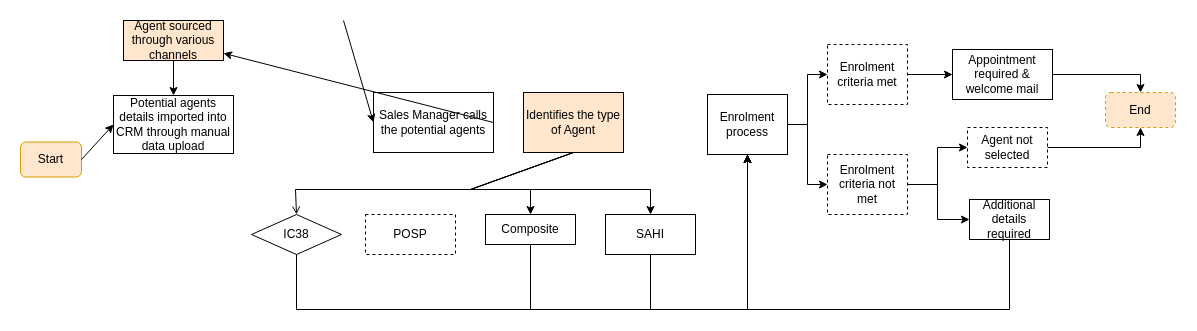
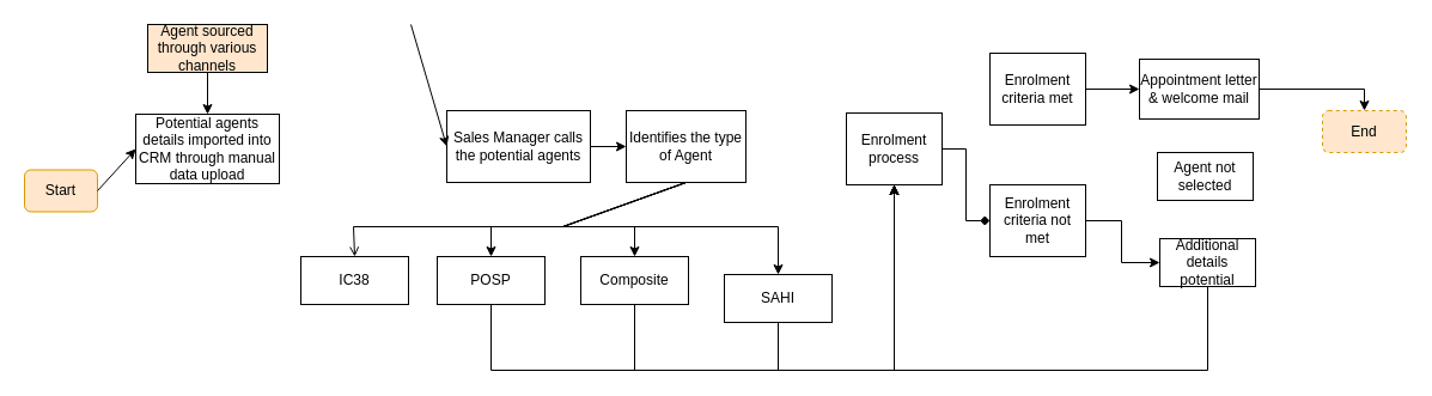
- <mxCell id="14" value="Enrolment criteria met" style="rounded=0;whiteSpace=wrap;html=1;dashed=1;" parent="1" vertex="1"><mxGeometry x="827" y="44" width="80" height="60" as="geometry" /></mxCell>
+ <mxCell id="14" value="Enrolment criteria met" style="rounded=0;whiteSpace=wrap;html=1;" parent="1" vertex="1"><mxGeometry x="827" y="44" width="80" height="60" as="geometry" /></mxCell>
- <mxCell id="16" value="Appointment required &amp;amp; welcome mail" style="rounded=0;whiteSpace=wrap;html=1;" parent="1" vertex="1"><mxGeometry x="952" y="49" width="100" height="50" as="geometry" /></mxCell>
+ <mxCell id="16" value="Appointment letter &amp;amp; welcome mail" style="rounded=0;whiteSpace=wrap;html=1;" parent="1" vertex="1"><mxGeometry x="952" y="49" width="100" height="50" as="geometry" /></mxCell>
- <mxCell id="8" value="" style="endArrow=classic;html=1;rounded=0;exitX=1;exitY=0.5;exitDx=0;exitDy=0;" parent="1" source="5" target="4" edge="1"><mxGeometry width="50" height="50" relative="1" as="geometry"><mxPoint x="240" y="194" as="sourcePoint" /><mxPoint x="290" y="144" as="targetPoint" /></mxGeometry></mxCell>
+ <mxCell id="8" value="" style="endArrow=classic;html=1;rounded=0;exitX=1;exitY=0.5;exitDx=0;exitDy=0;entryX=0;entryY=0.5;entryDx=0;entryDy=0;" parent="1" source="5" target="7" edge="1"><mxGeometry width="50" height="50" relative="1" as="geometry"><mxPoint x="240" y="194" as="sourcePoint" /><mxPoint x="290" y="144" as="targetPoint" /></mxGeometry></mxCell>
- <mxCell id="19" value="" style="endArrow=classic;html=1;rounded=0;exitX=1;exitY=0.5;exitDx=0;exitDy=0;entryX=0;entryY=0.5;entryDx=0;entryDy=0;" parent="1" source="13" target="14" edge="1"><mxGeometry width="50" height="50" relative="1" as="geometry"><mxPoint x="657" y="154" as="sourcePoint" /><mxPoint x="707" y="104" as="targetPoint" /><Array as="points"><mxPoint x="807" y="124" /><mxPoint x="807" y="74" /></Array></mxGeometry></mxCell>
- <mxCell id="7" value="Identifies the type of Agent" style="rounded=0;whiteSpace=wrap;html=1;fillColor=#ffe6cc;" parent="1" vertex="1"><mxGeometry x="523" y="92" width="100" height="60" as="geometry" /></mxCell>
+ <mxCell id="7" value="Identifies the type of Agent" style="rounded=0;whiteSpace=wrap;html=1;" parent="1" vertex="1"><mxGeometry x="523" y="92" width="100" height="60" as="geometry" /></mxCell>
- <mxCell id="17" value="Agent not selected" style="rounded=0;whiteSpace=wrap;html=1;dashed=1;" parent="1" vertex="1"><mxGeometry x="967" y="127" width="80" height="40" as="geometry" /></mxCell>
+ <mxCell id="17" value="Agent not selected" style="rounded=0;whiteSpace=wrap;html=1;" parent="1" vertex="1"><mxGeometry x="967" y="127" width="80" height="40" as="geometry" /></mxCell>
- <mxCell id="34" value="" style="endArrow=classic;html=1;rounded=0;exitX=1;exitY=0.5;exitDx=0;exitDy=0;entryX=0.5;entryY=1;entryDx=0;entryDy=0;" parent="1" source="17" target="33" edge="1"><mxGeometry width="50" height="50" relative="1" as="geometry"><mxPoint x="855" y="159" as="sourcePoint" /><mxPoint x="905" y="109" as="targetPoint" /><Array as="points"><mxPoint x="1140" y="147" /></Array></mxGeometry></mxCell>
- <mxCell id="22" value="" style="endArrow=classic;html=1;rounded=0;exitX=1;exitY=0.5;exitDx=0;exitDy=0;entryX=0;entryY=0.5;entryDx=0;entryDy=0;" parent="1" source="15" target="17" edge="1"><mxGeometry width="50" height="50" relative="1" as="geometry"><mxPoint x="657" y="154" as="sourcePoint" /><mxPoint x="707" y="104" as="targetPoint" /><Array as="points"><mxPoint x="937" y="184" /><mxPoint x="937" y="147" /></Array></mxGeometry></mxCell>
- <mxCell id="20" value="" style="endArrow=classic;html=1;rounded=0;exitX=1;exitY=0.5;exitDx=0;exitDy=0;entryX=0;entryY=0.5;entryDx=0;entryDy=0;" parent="1" source="13" target="15" edge="1"><mxGeometry width="50" height="50" relative="1" as="geometry"><mxPoint x="657" y="154" as="sourcePoint" /><mxPoint x="707" y="104" as="targetPoint" /><Array as="points"><mxPoint x="807" y="124" /><mxPoint x="807" y="184" /></Array></mxGeometry></mxCell>
+ <mxCell id="20" value="" style="endArrow=diamond;html=1;rounded=0;exitX=1;exitY=0.5;exitDx=0;exitDy=0;entryX=0;entryY=0.5;entryDx=0;entryDy=0;" parent="1" source="13" target="15" edge="1"><mxGeometry width="50" height="50" relative="1" as="geometry"><mxPoint x="657" y="154" as="sourcePoint" /><mxPoint x="707" y="104" as="targetPoint" /><Array as="points"><mxPoint x="807" y="124" /><mxPoint x="807" y="184" /></Array></mxGeometry></mxCell>
- <mxCell id="15" value="Enrolment criteria not met" style="rounded=0;whiteSpace=wrap;html=1;dashed=1;" parent="1" vertex="1"><mxGeometry x="827" y="154" width="80" height="60" as="geometry" /></mxCell>
+ <mxCell id="15" value="Enrolment criteria not met" style="rounded=0;whiteSpace=wrap;html=1;" parent="1" vertex="1"><mxGeometry x="827" y="154" width="80" height="60" as="geometry" /></mxCell>
+ <mxCell id="25" value="" style="endArrow=classic;html=1;rounded=0;exitX=0.5;exitY=1;exitDx=0;exitDy=0;entryX=0.5;entryY=0;entryDx=0;entryDy=0;" parent="1" source="7" target="10" edge="1"><mxGeometry width="50" height="50" relative="1" as="geometry"><mxPoint x="485" y="159" as="sourcePoint" /><mxPoint x="535" y="109" as="targetPoint" /><Array as="points"><mxPoint x="470" y="189" /><mxPoint x="410" y="189" /></Array></mxGeometry></mxCell>
- <mxCell id="18" value="Additional details required" style="rounded=0;whiteSpace=wrap;html=1;" parent="1" vertex="1"><mxGeometry x="969" y="199" width="80" height="40" as="geometry" /></mxCell>
+ <mxCell id="18" value="Additional details potential" style="rounded=0;whiteSpace=wrap;html=1;" parent="1" vertex="1"><mxGeometry x="969" y="199" width="80" height="40" as="geometry" /></mxCell>
- <mxCell id="11" value="Composite" style="rounded=0;whiteSpace=wrap;html=1;" parent="1" vertex="1"><mxGeometry x="485" y="214" width="90" height="30" as="geometry" /></mxCell>
+ <mxCell id="11" value="Composite" style="rounded=0;whiteSpace=wrap;html=1;" parent="1" vertex="1"><mxGeometry x="485" y="214" width="90" height="40" as="geometry" /></mxCell>
- <mxCell id="9" value="IC38" style="rhombus;whiteSpace=wrap;html=1;" parent="1" vertex="1"><mxGeometry x="251" y="214" width="90" height="40" as="geometry" /></mxCell>
+ <mxCell id="9" value="IC38" style="rounded=0;whiteSpace=wrap;html=1;" parent="1" vertex="1"><mxGeometry x="251" y="214" width="90" height="40" as="geometry" /></mxCell>
- <mxCell id="10" value="POSP" style="rounded=0;whiteSpace=wrap;html=1;dashed=1;" parent="1" vertex="1"><mxGeometry x="365" y="214" width="90" height="40" as="geometry" /></mxCell>
+ <mxCell id="10" value="POSP" style="rounded=0;whiteSpace=wrap;html=1;" parent="1" vertex="1"><mxGeometry x="365" y="214" width="90" height="40" as="geometry" /></mxCell>
- <mxCell id="12" value="SAHI" style="rounded=0;whiteSpace=wrap;html=1;" parent="1" vertex="1"><mxGeometry x="605" y="214" width="90" height="40" as="geometry" /></mxCell>
+ <mxCell id="12" value="SAHI" style="rounded=0;whiteSpace=wrap;html=1;" parent="1" vertex="1"><mxGeometry x="605" y="229" width="90" height="40" as="geometry" /></mxCell>
+ <mxCell id="30" value="" style="endArrow=classic;html=1;rounded=0;exitX=0.5;exitY=1;exitDx=0;exitDy=0;entryX=0.5;entryY=1;entryDx=0;entryDy=0;" parent="1" source="10" target="13" edge="1"><mxGeometry width="50" height="50" relative="1" as="geometry"><mxPoint x="545" y="159" as="sourcePoint" /><mxPoint x="595" y="109" as="targetPoint" /><Array as="points"><mxPoint x="410" y="309" /><mxPoint x="747" y="309" /></Array></mxGeometry></mxCell>
- <mxCell id="29" value="" style="endArrow=classic;html=1;rounded=0;exitX=0.5;exitY=1;exitDx=0;exitDy=0;entryX=0.5;entryY=1;entryDx=0;entryDy=0;" parent="1" source="9" target="13" edge="1"><mxGeometry width="50" height="50" relative="1" as="geometry"><mxPoint x="545" y="159" as="sourcePoint" /><mxPoint x="595" y="109" as="targetPoint" /><Array as="points"><mxPoint x="296" y="309" /><mxPoint x="747" y="309" /></Array></mxGeometry></mxCell>
